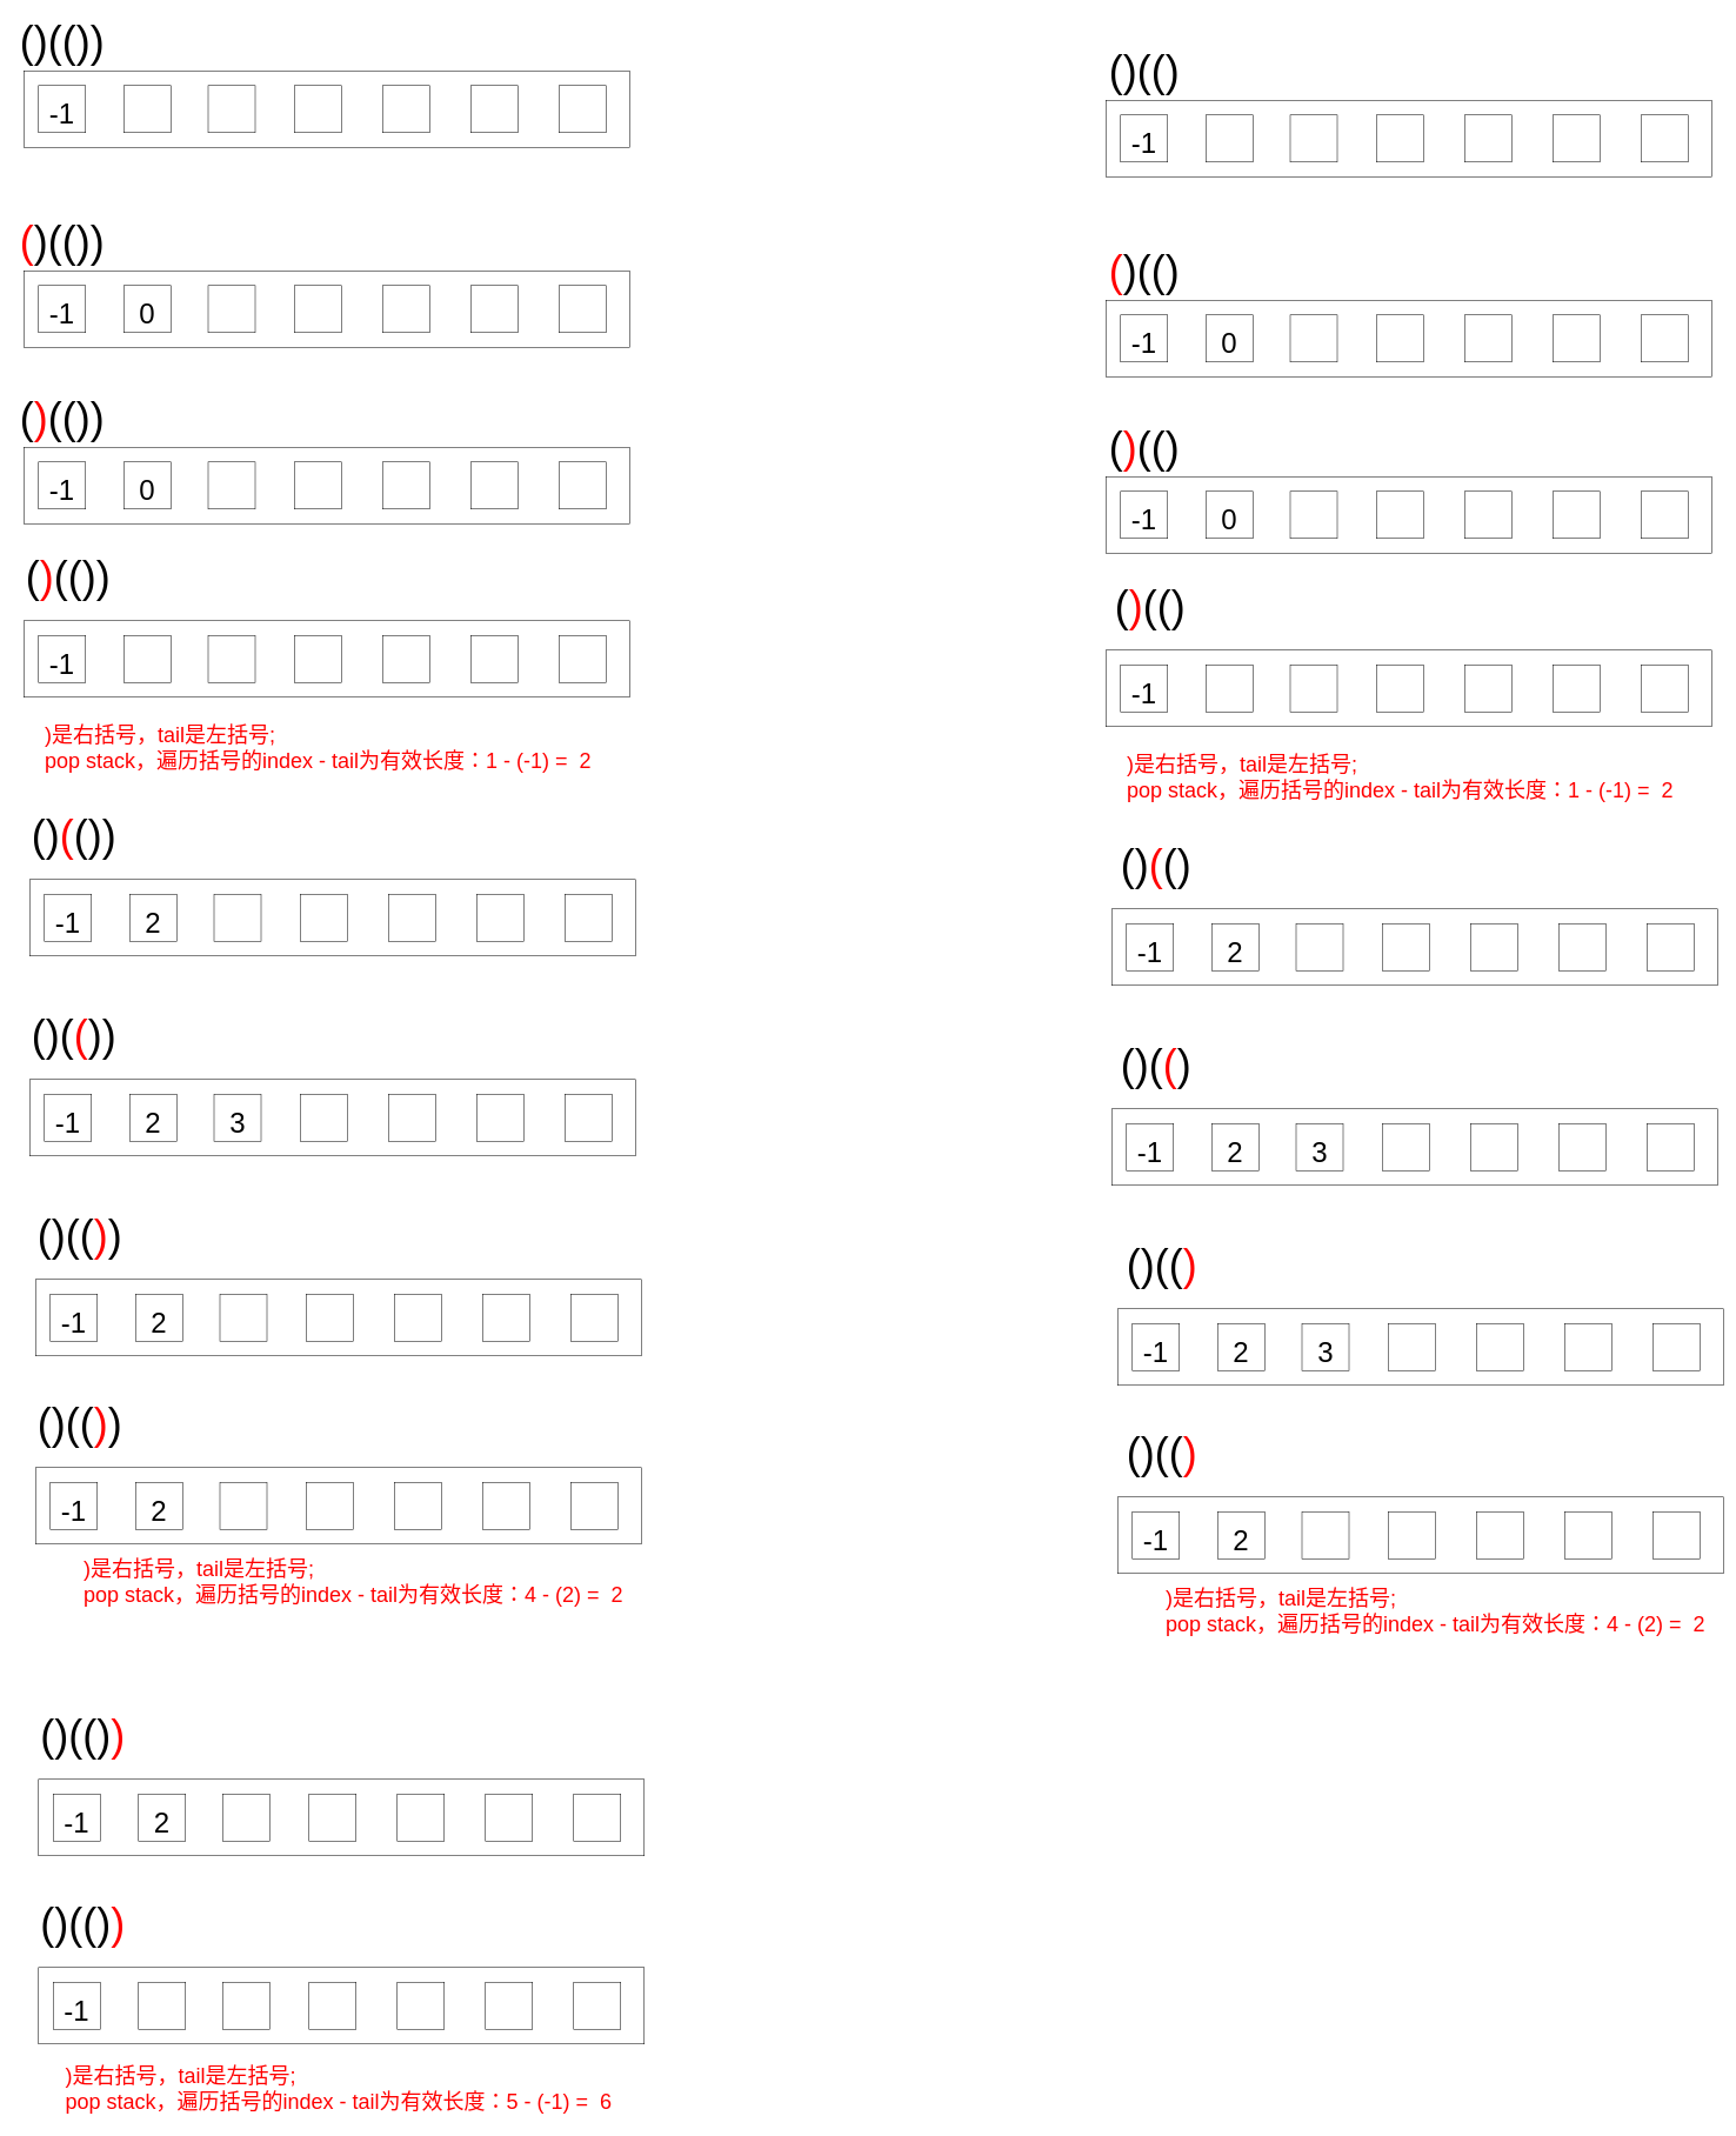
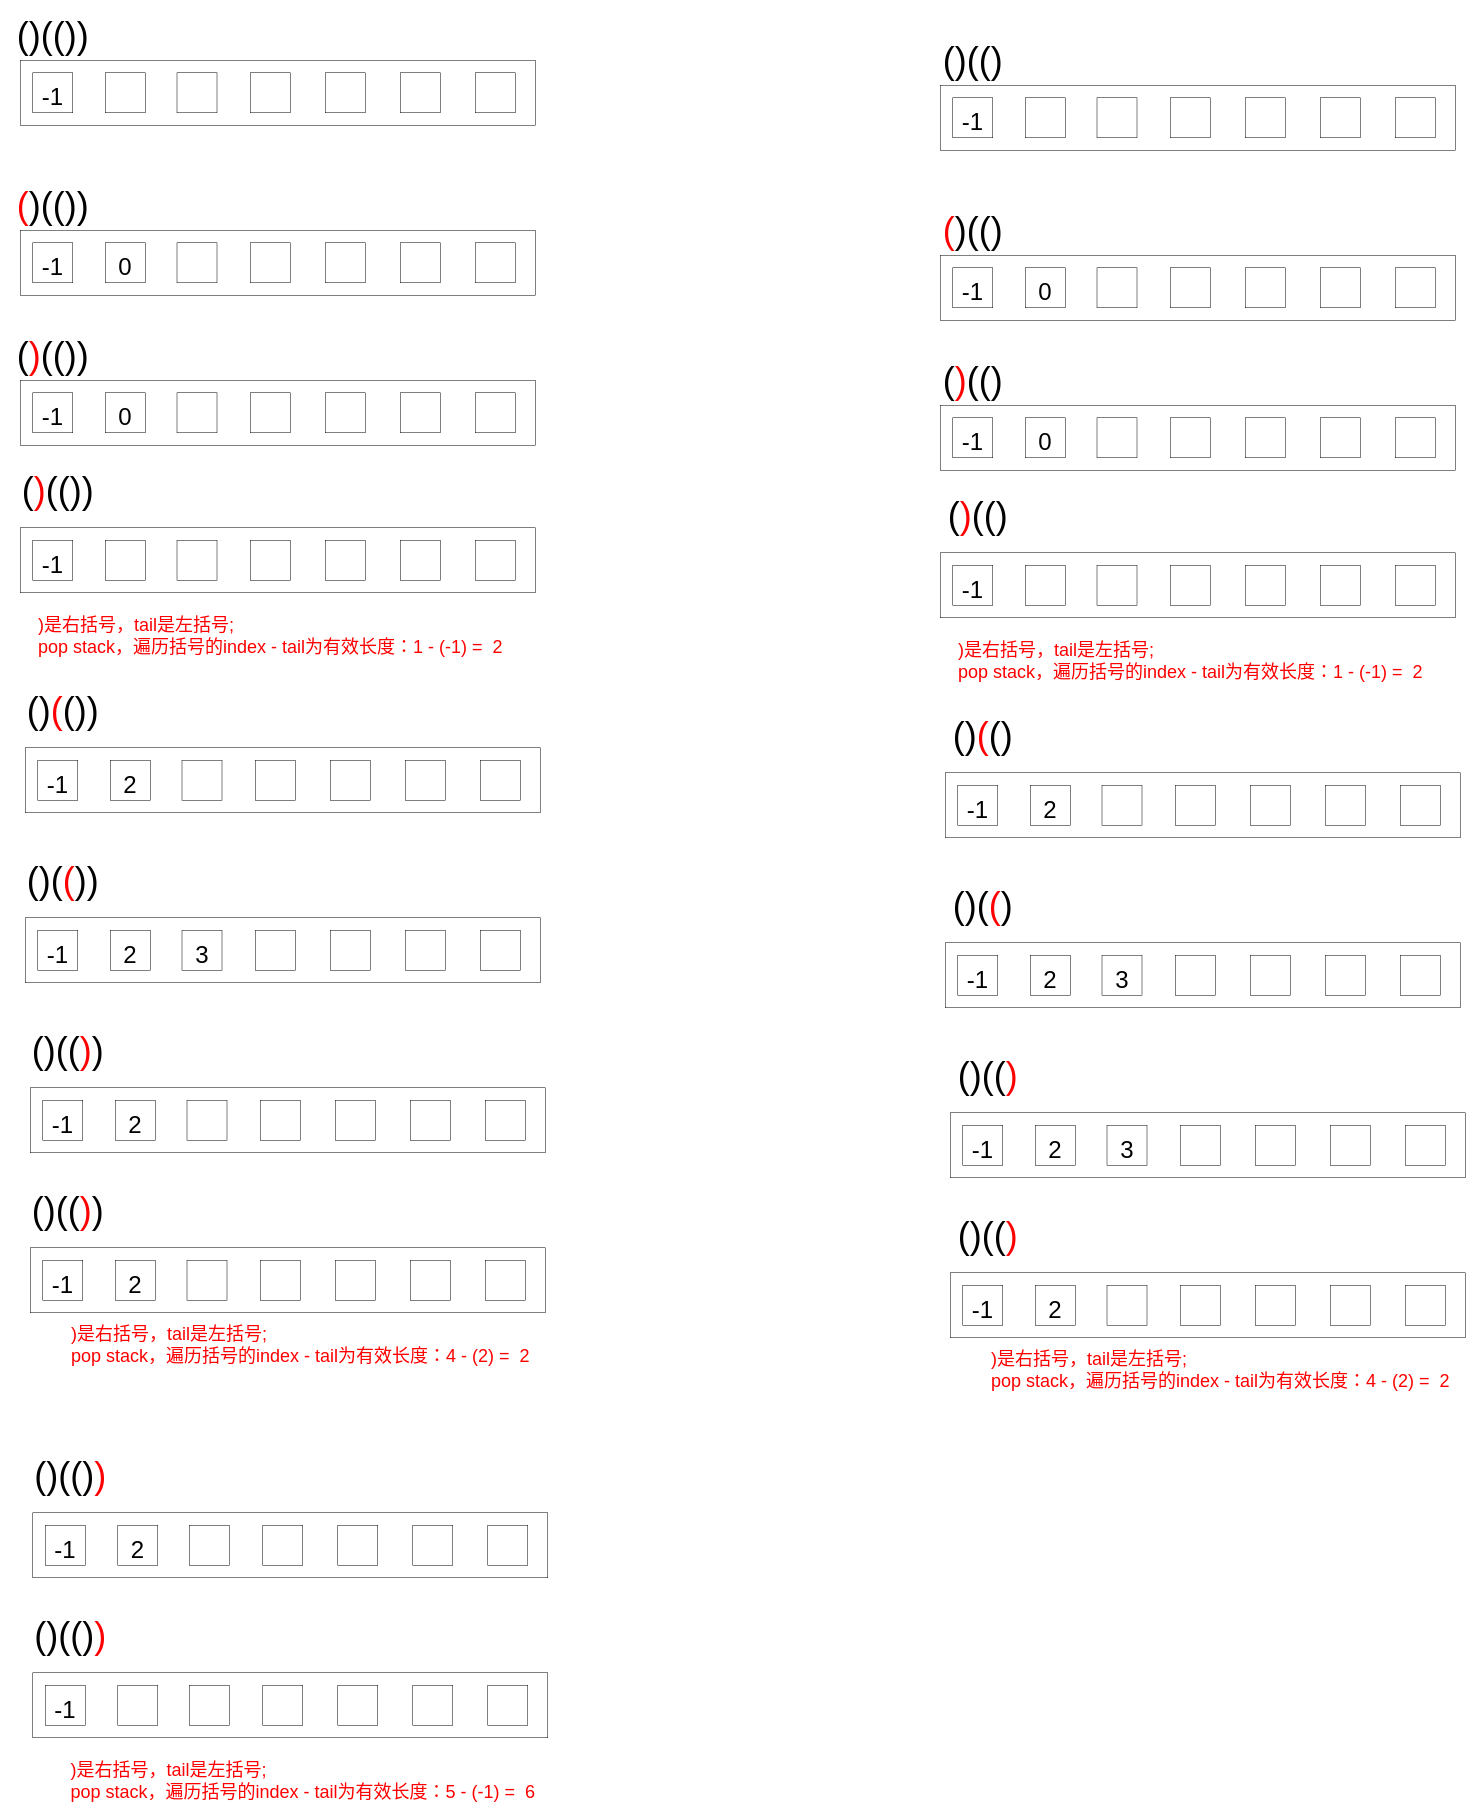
- <mxCell id="85" value="&lt;div style=&quot;text-align: left;&quot;&gt;&lt;span style=&quot;background-color: initial;&quot;&gt;)是右括号，tail是左括号;&lt;/span&gt;&lt;/div&gt;&lt;div style=&quot;text-align: left;&quot;&gt;&lt;span style=&quot;background-color: initial;&quot;&gt;pop stack，遍历括号的index - tail为有效长度：5 - (-1) =&amp;nbsp; 6&lt;/span&gt;&lt;/div&gt;" style="text;html=1;align=center;verticalAlign=middle;resizable=0;points=[];autosize=1;strokeColor=none;fillColor=none;fontSize=36;fontColor=#FF0000;" vertex="1" parent="1"><mxGeometry x="100" y="3500" width="950" height="100" as="geometry" /></mxCell>
+ <mxCell id="85" value="&lt;div style=&quot;text-align: left;&quot;&gt;&lt;span style=&quot;background-color: initial;&quot;&gt;)是右括号，tail是左括号;&lt;/span&gt;&lt;/div&gt;&lt;div style=&quot;text-align: left;&quot;&gt;&lt;span style=&quot;background-color: initial;&quot;&gt;pop stack，遍历括号的index - tail为有效长度：5 - (-1) =&amp;nbsp; 6&lt;/span&gt;&lt;/div&gt;" style="text;html=1;align=center;verticalAlign=middle;resizable=0;points=[];autosize=1;strokeColor=none;fillColor=none;fontSize=36;fontColor=#FF0000;" vertex="1" parent="1"><mxGeometry x="130" y="3510" width="950" height="100" as="geometry" /></mxCell>
